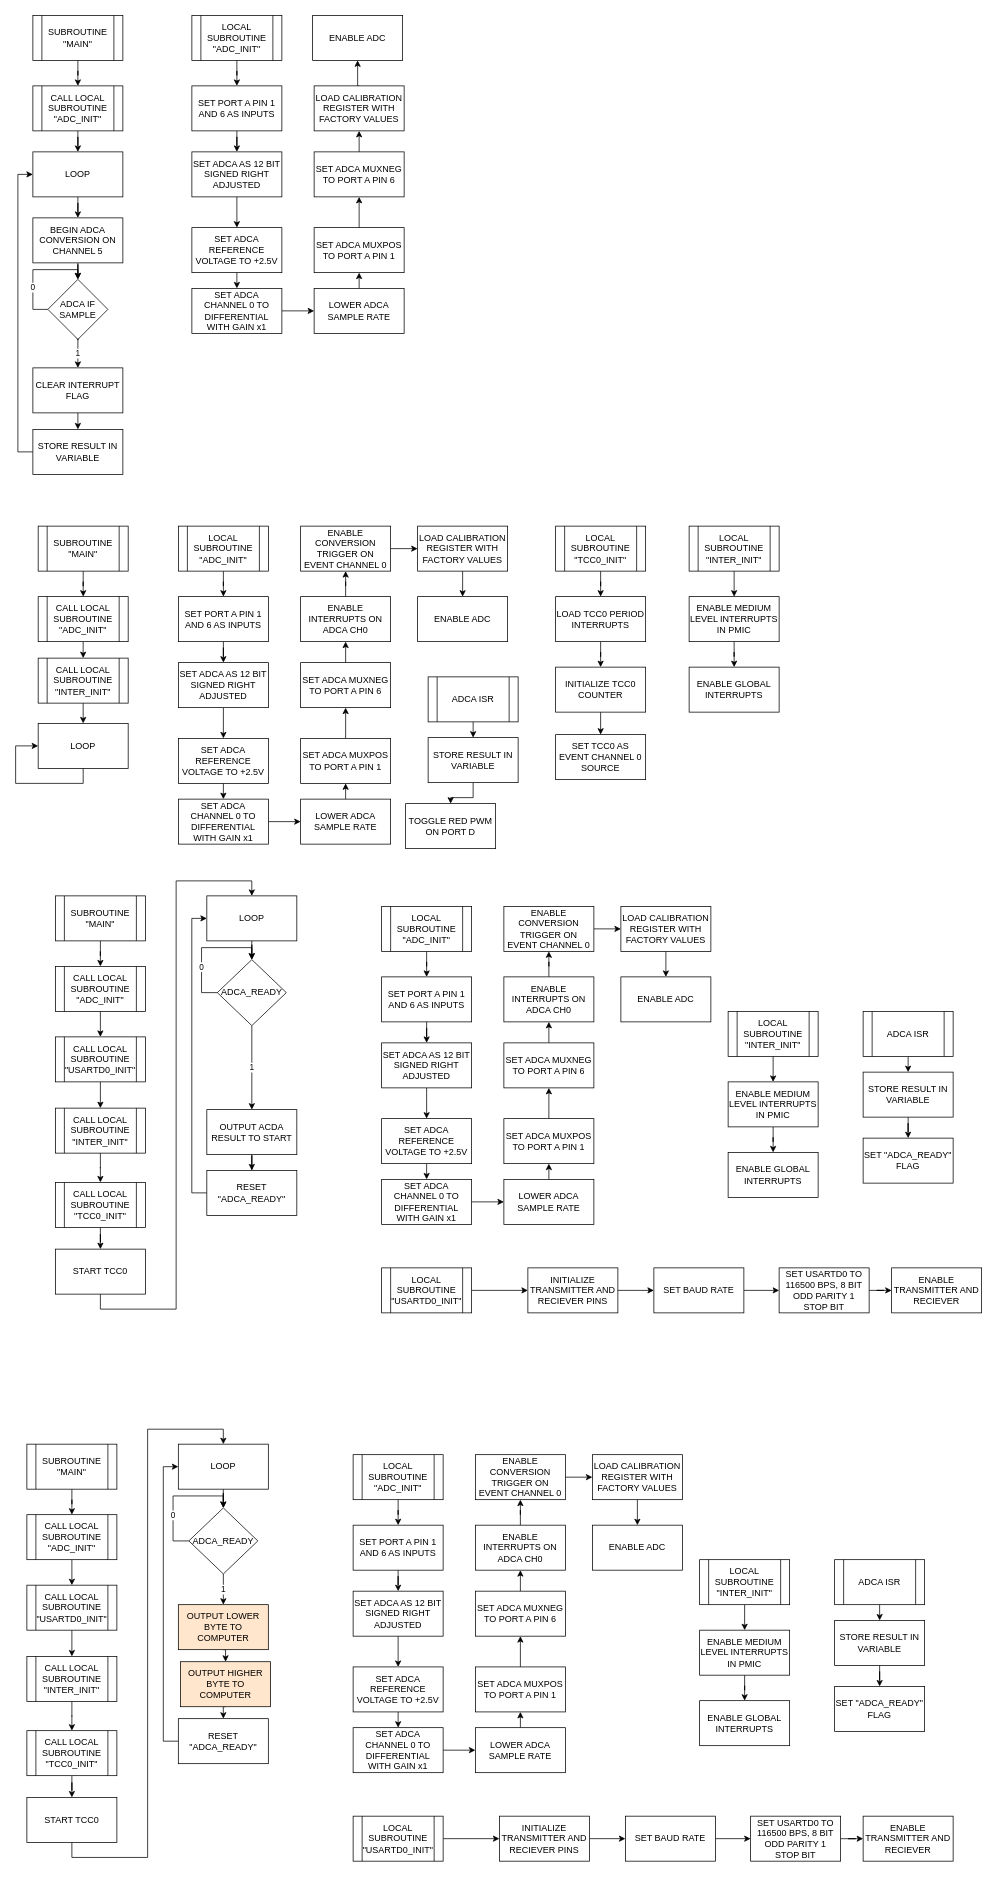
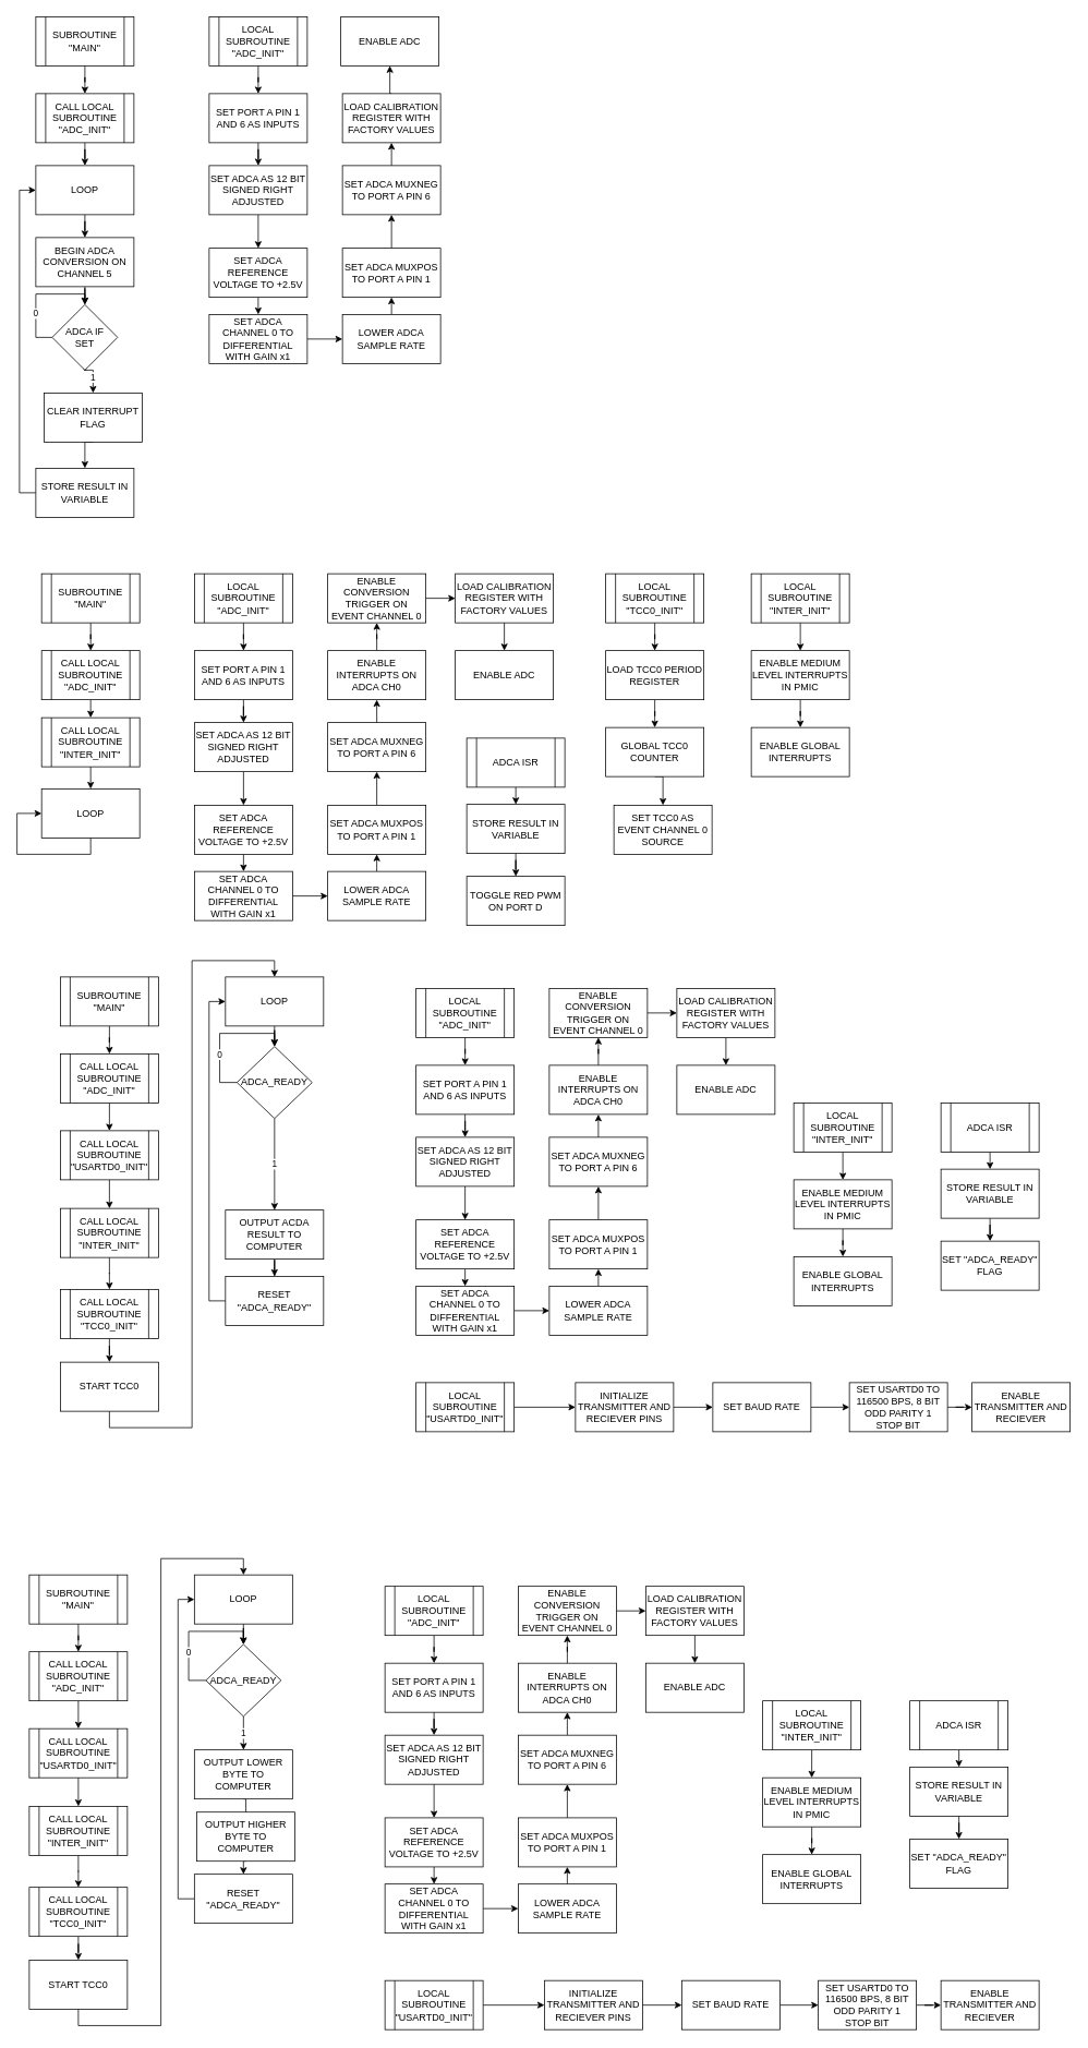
- <mxCell id="28" value="ADCA IF&lt;br&gt;SAMPLE" style="rhombus;whiteSpace=wrap;html=1;" parent="1" vertex="1"><mxGeometry x="63" y="372" width="80" height="80" as="geometry" /></mxCell>
+ <mxCell id="28" value="ADCA IF&lt;br&gt;SET" style="rhombus;whiteSpace=wrap;html=1;" parent="1" vertex="1"><mxGeometry x="63" y="372" width="80" height="80" as="geometry" /></mxCell>
- <mxCell id="36" value="CLEAR INTERRUPT FLAG" style="whiteSpace=wrap;html=1;" vertex="1" parent="1"><mxGeometry x="43" y="490" width="120" height="60" as="geometry" /></mxCell>
+ <mxCell id="36" value="CLEAR INTERRUPT FLAG" style="whiteSpace=wrap;html=1;" vertex="1" parent="1"><mxGeometry x="53" y="480" width="120" height="60" as="geometry" /></mxCell>
- <mxCell id="70" value="LOAD TCC0 PERIOD INTERRUPTS" style="whiteSpace=wrap;html=1;" vertex="1" parent="1"><mxGeometry x="740" y="795" width="120" height="60" as="geometry" /></mxCell>
+ <mxCell id="70" value="LOAD TCC0 PERIOD REGISTER" style="whiteSpace=wrap;html=1;" vertex="1" parent="1"><mxGeometry x="740" y="795" width="120" height="60" as="geometry" /></mxCell>
- <mxCell id="72" value="INITIALIZE TCC0 COUNTER" style="whiteSpace=wrap;html=1;" vertex="1" parent="1"><mxGeometry x="740" y="889" width="120" height="60" as="geometry" /></mxCell>
+ <mxCell id="72" value="GLOBAL TCC0 COUNTER" style="whiteSpace=wrap;html=1;" vertex="1" parent="1"><mxGeometry x="740" y="889" width="120" height="60" as="geometry" /></mxCell>
- <mxCell id="78" value="SET TCC0 AS EVENT CHANNEL 0 SOURCE" style="whiteSpace=wrap;html=1;" vertex="1" parent="1"><mxGeometry x="740" y="979" width="120" height="60" as="geometry" /></mxCell>
+ <mxCell id="78" value="SET TCC0 AS EVENT CHANNEL 0 SOURCE" style="whiteSpace=wrap;html=1;" vertex="1" parent="1"><mxGeometry x="750" y="984" width="120" height="60" as="geometry" /></mxCell>
- <mxCell id="77" value="TOGGLE RED PWM ON PORT D" style="whiteSpace=wrap;html=1;" vertex="1" parent="1"><mxGeometry x="540" y="1071" width="120" height="60" as="geometry" /></mxCell>
+ <mxCell id="77" value="TOGGLE RED PWM ON PORT D" style="whiteSpace=wrap;html=1;" vertex="1" parent="1"><mxGeometry x="570" y="1071" width="120" height="60" as="geometry" /></mxCell>
- <mxCell id="143" value="OUTPUT ACDA RESULT TO START" style="whiteSpace=wrap;html=1;" vertex="1" parent="1"><mxGeometry x="274.94" y="1479" width="120" height="60" as="geometry" /></mxCell>
+ <mxCell id="143" value="OUTPUT ACDA RESULT TO COMPUTER" style="whiteSpace=wrap;html=1;" vertex="1" parent="1"><mxGeometry x="274.94" y="1479" width="120" height="60" as="geometry" /></mxCell>
- <mxCell id="206" value="OUTPUT LOWER BYTE TO COMPUTER" style="whiteSpace=wrap;html=1;fillColor=#ffe6cc;" vertex="1" parent="1"><mxGeometry x="236.94" y="2139.06" width="120" height="60" as="geometry" /></mxCell>
+ <mxCell id="206" value="OUTPUT LOWER BYTE TO COMPUTER" style="whiteSpace=wrap;html=1;" vertex="1" parent="1"><mxGeometry x="236.94" y="2139.06" width="120" height="60" as="geometry" /></mxCell>
- <mxCell id="205" style="edgeStyle=orthogonalEdgeStyle;rounded=0;orthogonalLoop=1;jettySize=auto;html=1;exitX=0.5;exitY=1;exitDx=0;exitDy=0;entryX=0.5;entryY=0;entryDx=0;entryDy=0;" edge="1" parent="1" source="206" target="212"><mxGeometry relative="1" as="geometry" /></mxCell>
+ <mxCell id="205" style="edgeStyle=orthogonalEdgeStyle;rounded=0;orthogonalLoop=1;jettySize=auto;html=1;exitX=0.5;exitY=1;exitDx=0;exitDy=0;entryX=0.5;entryY=0;entryDx=0;entryDy=0;endArrow=none;" edge="1" parent="1" source="206" target="212"><mxGeometry relative="1" as="geometry" /></mxCell>
- <mxCell id="212" value="OUTPUT HIGHER BYTE TO COMPUTER" style="whiteSpace=wrap;html=1;fillColor=#ffe6cc;" vertex="1" parent="1"><mxGeometry x="239.94" y="2215.12" width="120" height="60" as="geometry" /></mxCell>
+ <mxCell id="212" value="OUTPUT HIGHER BYTE TO COMPUTER" style="whiteSpace=wrap;html=1;" vertex="1" parent="1"><mxGeometry x="239.94" y="2215.12" width="120" height="60" as="geometry" /></mxCell>
